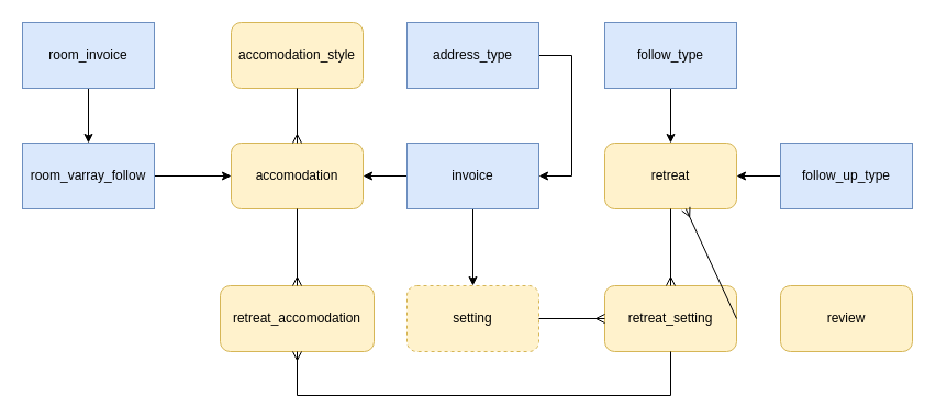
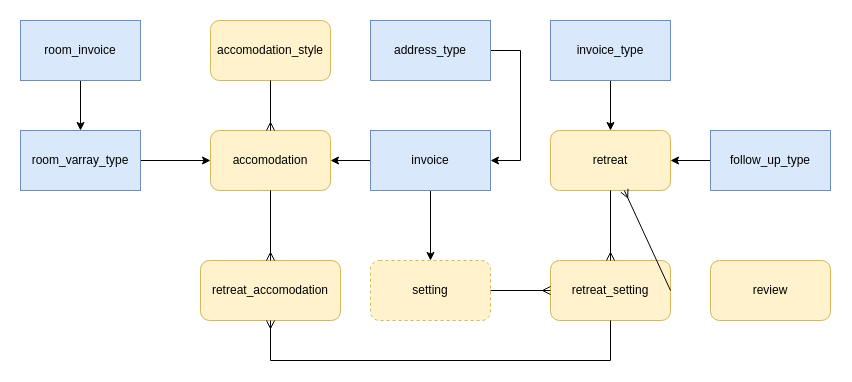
- <mxCell id="13" value="follow_type" style="rounded=0;whiteSpace=wrap;html=1;fillColor=#dae8fc;strokeColor=#6c8ebf;" vertex="1" parent="1"><mxGeometry x="550" y="20" width="120" height="60" as="geometry" /></mxCell>
+ <mxCell id="13" value="invoice_type" style="rounded=0;whiteSpace=wrap;html=1;fillColor=#dae8fc;strokeColor=#6c8ebf;" vertex="1" parent="1"><mxGeometry x="550" y="20" width="120" height="60" as="geometry" /></mxCell>
- <mxCell id="17" value="room_varray_follow" style="rounded=0;whiteSpace=wrap;html=1;fillColor=#dae8fc;strokeColor=#6c8ebf;" vertex="1" parent="1"><mxGeometry x="20" y="130" width="120" height="60" as="geometry" /></mxCell>
+ <mxCell id="17" value="room_varray_type" style="rounded=0;whiteSpace=wrap;html=1;fillColor=#dae8fc;strokeColor=#6c8ebf;" vertex="1" parent="1"><mxGeometry x="20" y="130" width="120" height="60" as="geometry" /></mxCell>
